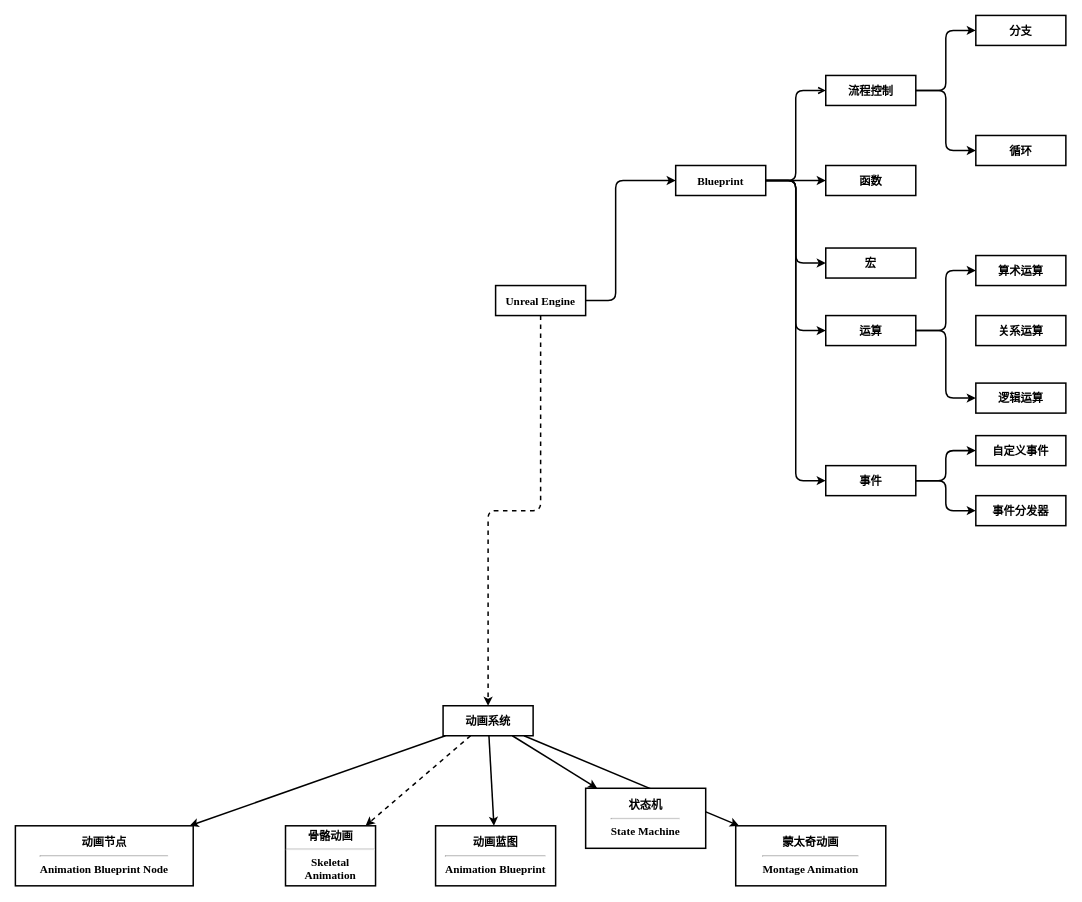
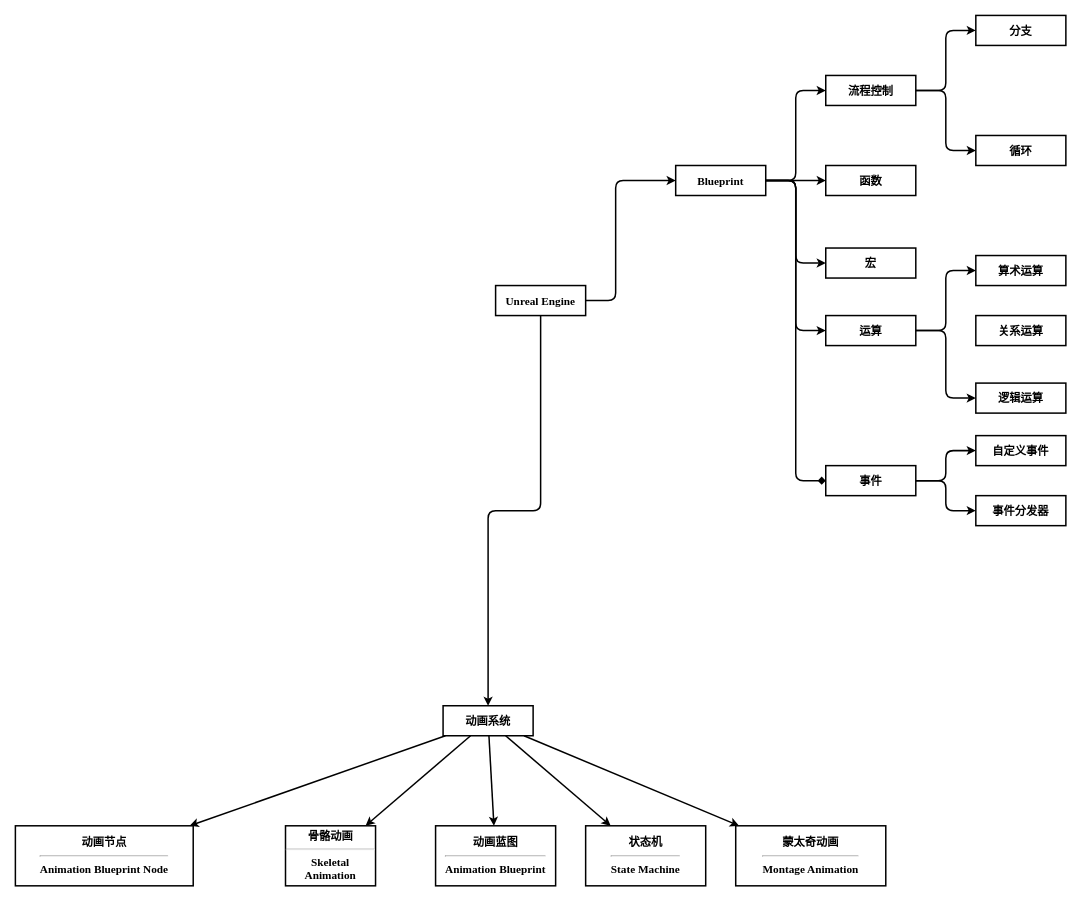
- <mxCell id="5" value="" style="edgeStyle=orthogonalEdgeStyle;rounded=1;orthogonalLoop=1;jettySize=auto;html=1;fontFamily=Comic Sans MS;fontSize=15;strokeWidth=2;endArrow=open;" edge="1" parent="1" source="10" target="13"><mxGeometry relative="1" as="geometry"><Array as="points"><mxPoint x="1060" y="240" /><mxPoint x="1060" y="120" /></Array></mxGeometry></mxCell>
+ <mxCell id="5" value="" style="edgeStyle=orthogonalEdgeStyle;rounded=1;orthogonalLoop=1;jettySize=auto;html=1;fontFamily=Comic Sans MS;fontSize=15;strokeWidth=2;" edge="1" parent="1" source="10" target="13"><mxGeometry relative="1" as="geometry"><Array as="points"><mxPoint x="1060" y="240" /><mxPoint x="1060" y="120" /></Array></mxGeometry></mxCell>
- <mxCell id="9" value="" style="edgeStyle=orthogonalEdgeStyle;rounded=1;orthogonalLoop=1;jettySize=auto;html=1;fontFamily=Comic Sans MS;fontSize=15;strokeWidth=2;" edge="1" parent="1" source="10" target="26"><mxGeometry relative="1" as="geometry"><Array as="points"><mxPoint x="1060" y="240" /><mxPoint x="1060" y="640" /></Array></mxGeometry></mxCell>
+ <mxCell id="9" value="" style="edgeStyle=orthogonalEdgeStyle;rounded=1;orthogonalLoop=1;jettySize=auto;html=1;fontFamily=Comic Sans MS;fontSize=15;strokeWidth=2;endArrow=diamond;" edge="1" parent="1" source="10" target="26"><mxGeometry relative="1" as="geometry"><Array as="points"><mxPoint x="1060" y="240" /><mxPoint x="1060" y="640" /></Array></mxGeometry></mxCell>
- <mxCell id="3" value="" style="edgeStyle=orthogonalEdgeStyle;rounded=1;orthogonalLoop=1;jettySize=auto;html=1;fontFamily=Comic Sans MS;fontSize=15;strokeWidth=2;dashed=1;" edge="1" parent="1" source="4" target="34"><mxGeometry relative="1" as="geometry" /></mxCell>
+ <mxCell id="3" value="" style="edgeStyle=orthogonalEdgeStyle;rounded=1;orthogonalLoop=1;jettySize=auto;html=1;fontFamily=Comic Sans MS;fontSize=15;strokeWidth=2;" edge="1" parent="1" source="4" target="34"><mxGeometry relative="1" as="geometry" /></mxCell>
- <mxCell id="29" value="" style="rounded=1;orthogonalLoop=1;jettySize=auto;html=1;fontFamily=Comic Sans MS;fontSize=15;strokeWidth=2;dashed=1;" edge="1" parent="1" source="34" target="35"><mxGeometry relative="1" as="geometry" /></mxCell>
+ <mxCell id="29" value="" style="rounded=1;orthogonalLoop=1;jettySize=auto;html=1;fontFamily=Comic Sans MS;fontSize=15;strokeWidth=2;" edge="1" parent="1" source="34" target="35"><mxGeometry relative="1" as="geometry" /></mxCell>
- <mxCell id="37" value="状态机&lt;hr&gt;State Machine" style="rounded=0;whiteSpace=wrap;html=1;fontFamily=Comic Sans MS;fontStyle=1;fontSize=15;strokeWidth=2;" vertex="1" parent="1"><mxGeometry x="780" y="1050" width="160" height="80" as="geometry" /></mxCell>
+ <mxCell id="37" value="状态机&lt;hr&gt;State Machine" style="rounded=0;whiteSpace=wrap;html=1;fontFamily=Comic Sans MS;fontStyle=1;fontSize=15;strokeWidth=2;" vertex="1" parent="1"><mxGeometry x="780" y="1100" width="160" height="80" as="geometry" /></mxCell>
